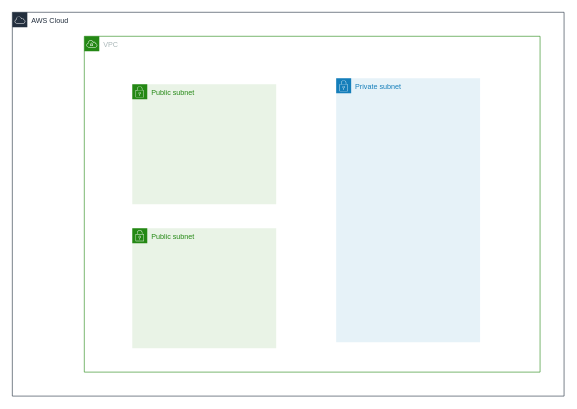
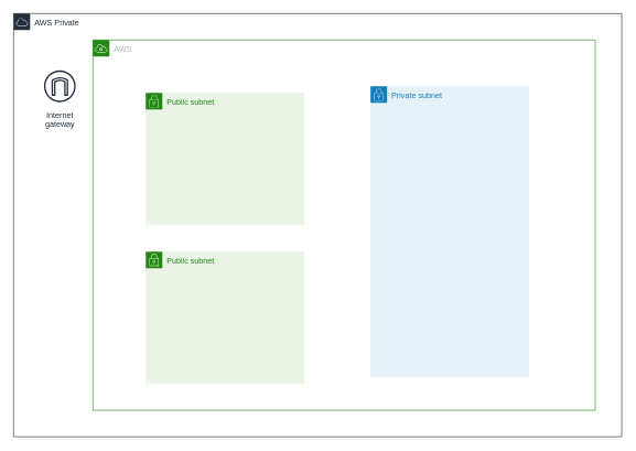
- <mxCell id="2" value="AWS Cloud" style="points=[[0,0],[0.25,0],[0.5,0],[0.75,0],[1,0],[1,0.25],[1,0.5],[1,0.75],[1,1],[0.75,1],[0.5,1],[0.25,1],[0,1],[0,0.75],[0,0.5],[0,0.25]];outlineConnect=0;gradientColor=none;html=1;whiteSpace=wrap;fontSize=12;fontStyle=0;shape=mxgraph.aws4.group;grIcon=mxgraph.aws4.group_aws_cloud;strokeColor=#232F3E;fillColor=none;verticalAlign=top;align=left;spacingLeft=30;fontColor=#232F3E;dashed=0;" vertex="1" parent="1"><mxGeometry x="20" y="20" width="920" height="640" as="geometry" /></mxCell>
+ <mxCell id="2" value="AWS Private" style="points=[[0,0],[0.25,0],[0.5,0],[0.75,0],[1,0],[1,0.25],[1,0.5],[1,0.75],[1,1],[0.75,1],[0.5,1],[0.25,1],[0,1],[0,0.75],[0,0.5],[0,0.25]];outlineConnect=0;gradientColor=none;html=1;whiteSpace=wrap;fontSize=12;fontStyle=0;shape=mxgraph.aws4.group;grIcon=mxgraph.aws4.group_aws_cloud;strokeColor=#232F3E;fillColor=none;verticalAlign=top;align=left;spacingLeft=30;fontColor=#232F3E;dashed=0;" vertex="1" parent="1"><mxGeometry x="20" y="20" width="920" height="640" as="geometry" /></mxCell>
- <mxCell id="3" value="VPC" style="points=[[0,0],[0.25,0],[0.5,0],[0.75,0],[1,0],[1,0.25],[1,0.5],[1,0.75],[1,1],[0.75,1],[0.5,1],[0.25,1],[0,1],[0,0.75],[0,0.5],[0,0.25]];outlineConnect=0;gradientColor=none;html=1;whiteSpace=wrap;fontSize=12;fontStyle=0;shape=mxgraph.aws4.group;grIcon=mxgraph.aws4.group_vpc;strokeColor=#248814;fillColor=none;verticalAlign=top;align=left;spacingLeft=30;fontColor=#AAB7B8;dashed=0;" vertex="1" parent="1"><mxGeometry x="140" y="60" width="760" height="560" as="geometry" /></mxCell>
+ <mxCell id="3" value="AWS" style="points=[[0,0],[0.25,0],[0.5,0],[0.75,0],[1,0],[1,0.25],[1,0.5],[1,0.75],[1,1],[0.75,1],[0.5,1],[0.25,1],[0,1],[0,0.75],[0,0.5],[0,0.25]];outlineConnect=0;gradientColor=none;html=1;whiteSpace=wrap;fontSize=12;fontStyle=0;shape=mxgraph.aws4.group;grIcon=mxgraph.aws4.group_vpc;strokeColor=#248814;fillColor=none;verticalAlign=top;align=left;spacingLeft=30;fontColor=#AAB7B8;dashed=0;" vertex="1" parent="1"><mxGeometry x="140" y="60" width="760" height="560" as="geometry" /></mxCell>
+ <mxCell id="4" value="Internet&#10;gateway" style="outlineConnect=0;fontColor=#232F3E;gradientColor=none;strokeColor=#232F3E;fillColor=#ffffff;dashed=0;verticalLabelPosition=bottom;verticalAlign=top;align=center;html=1;fontSize=12;fontStyle=0;aspect=fixed;shape=mxgraph.aws4.resourceIcon;resIcon=mxgraph.aws4.internet_gateway;" vertex="1" parent="1"><mxGeometry y="100" width="60" height="60" as="geometry" x="60" /></mxCell>
